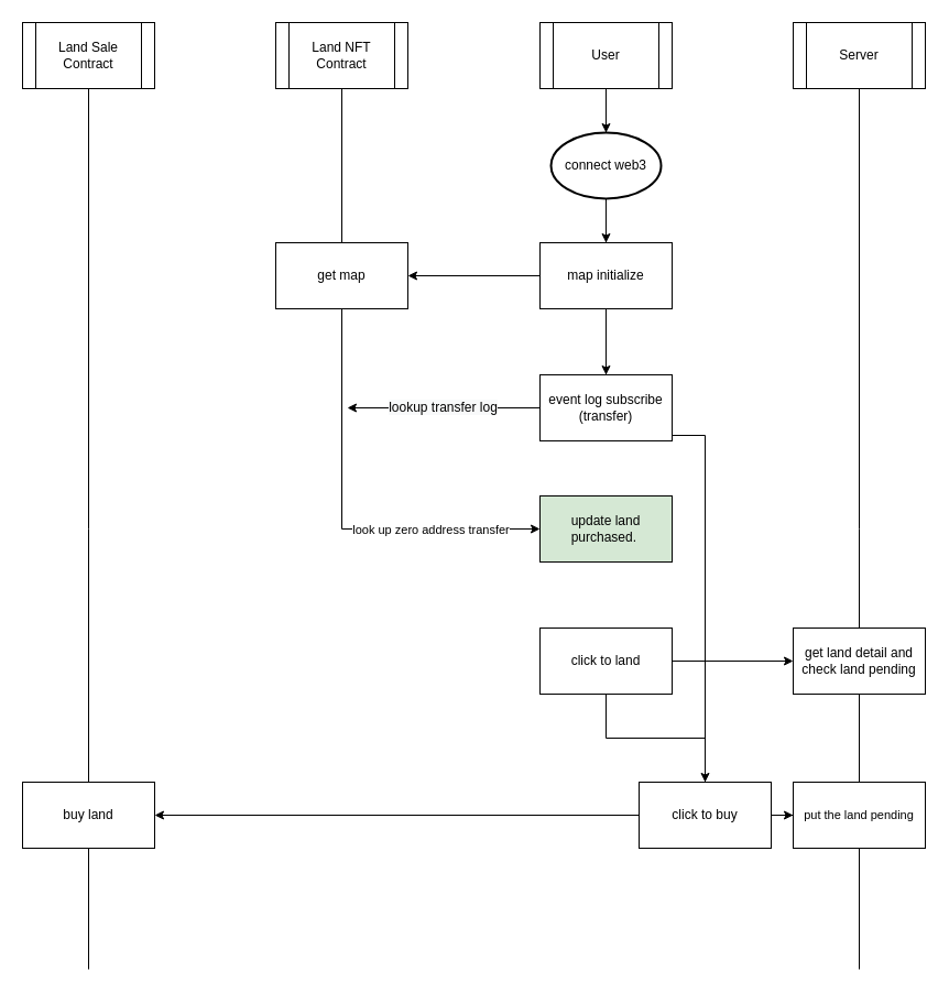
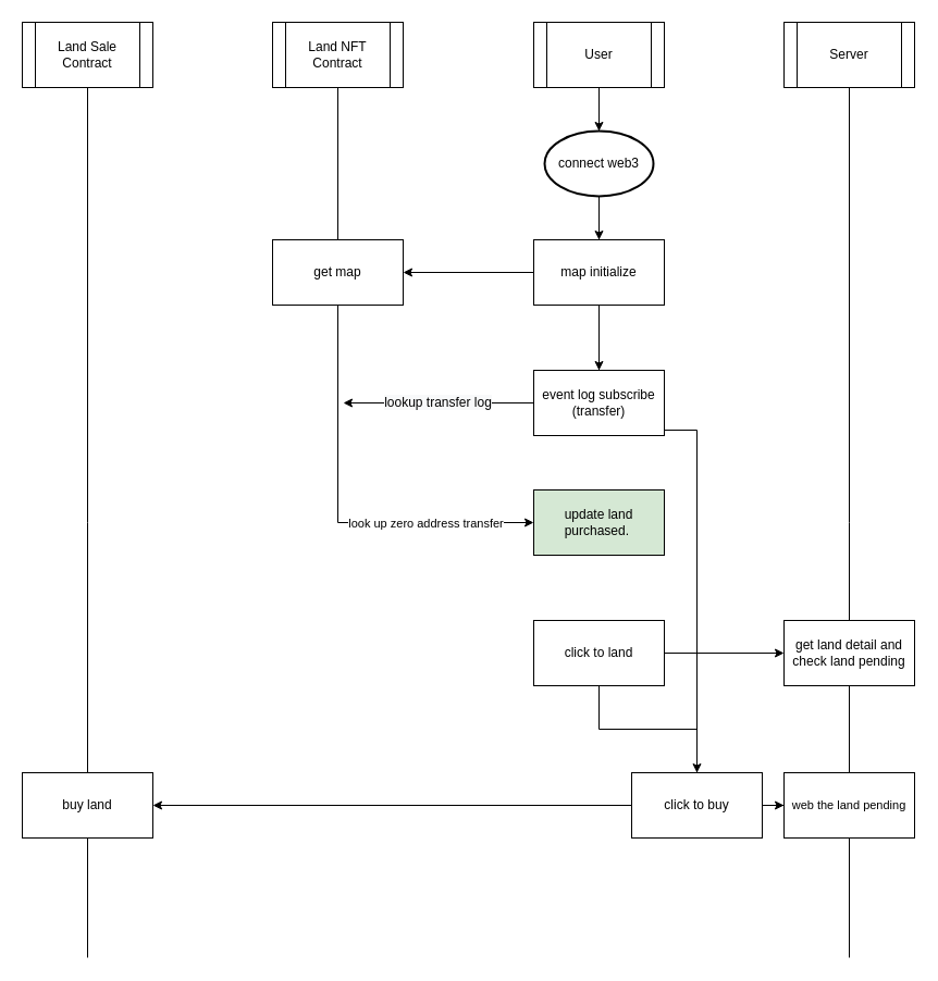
- <mxCell id="30" value="&lt;span style=&quot;background-color: rgb(255, 255, 255);&quot;&gt;&lt;font style=&quot;font-size: 11px;&quot;&gt;put the land pending&lt;/font&gt;&lt;/span&gt;" style="rounded=0;whiteSpace=wrap;html=1;" vertex="1" parent="1"><mxGeometry x="720" y="710" width="120" height="60" as="geometry" /></mxCell>
+ <mxCell id="30" value="&lt;span style=&quot;background-color: rgb(255, 255, 255);&quot;&gt;&lt;font style=&quot;font-size: 11px;&quot;&gt;web the land pending&lt;/font&gt;&lt;/span&gt;" style="rounded=0;whiteSpace=wrap;html=1;" vertex="1" parent="1"><mxGeometry x="720" y="710" width="120" height="60" as="geometry" /></mxCell>
